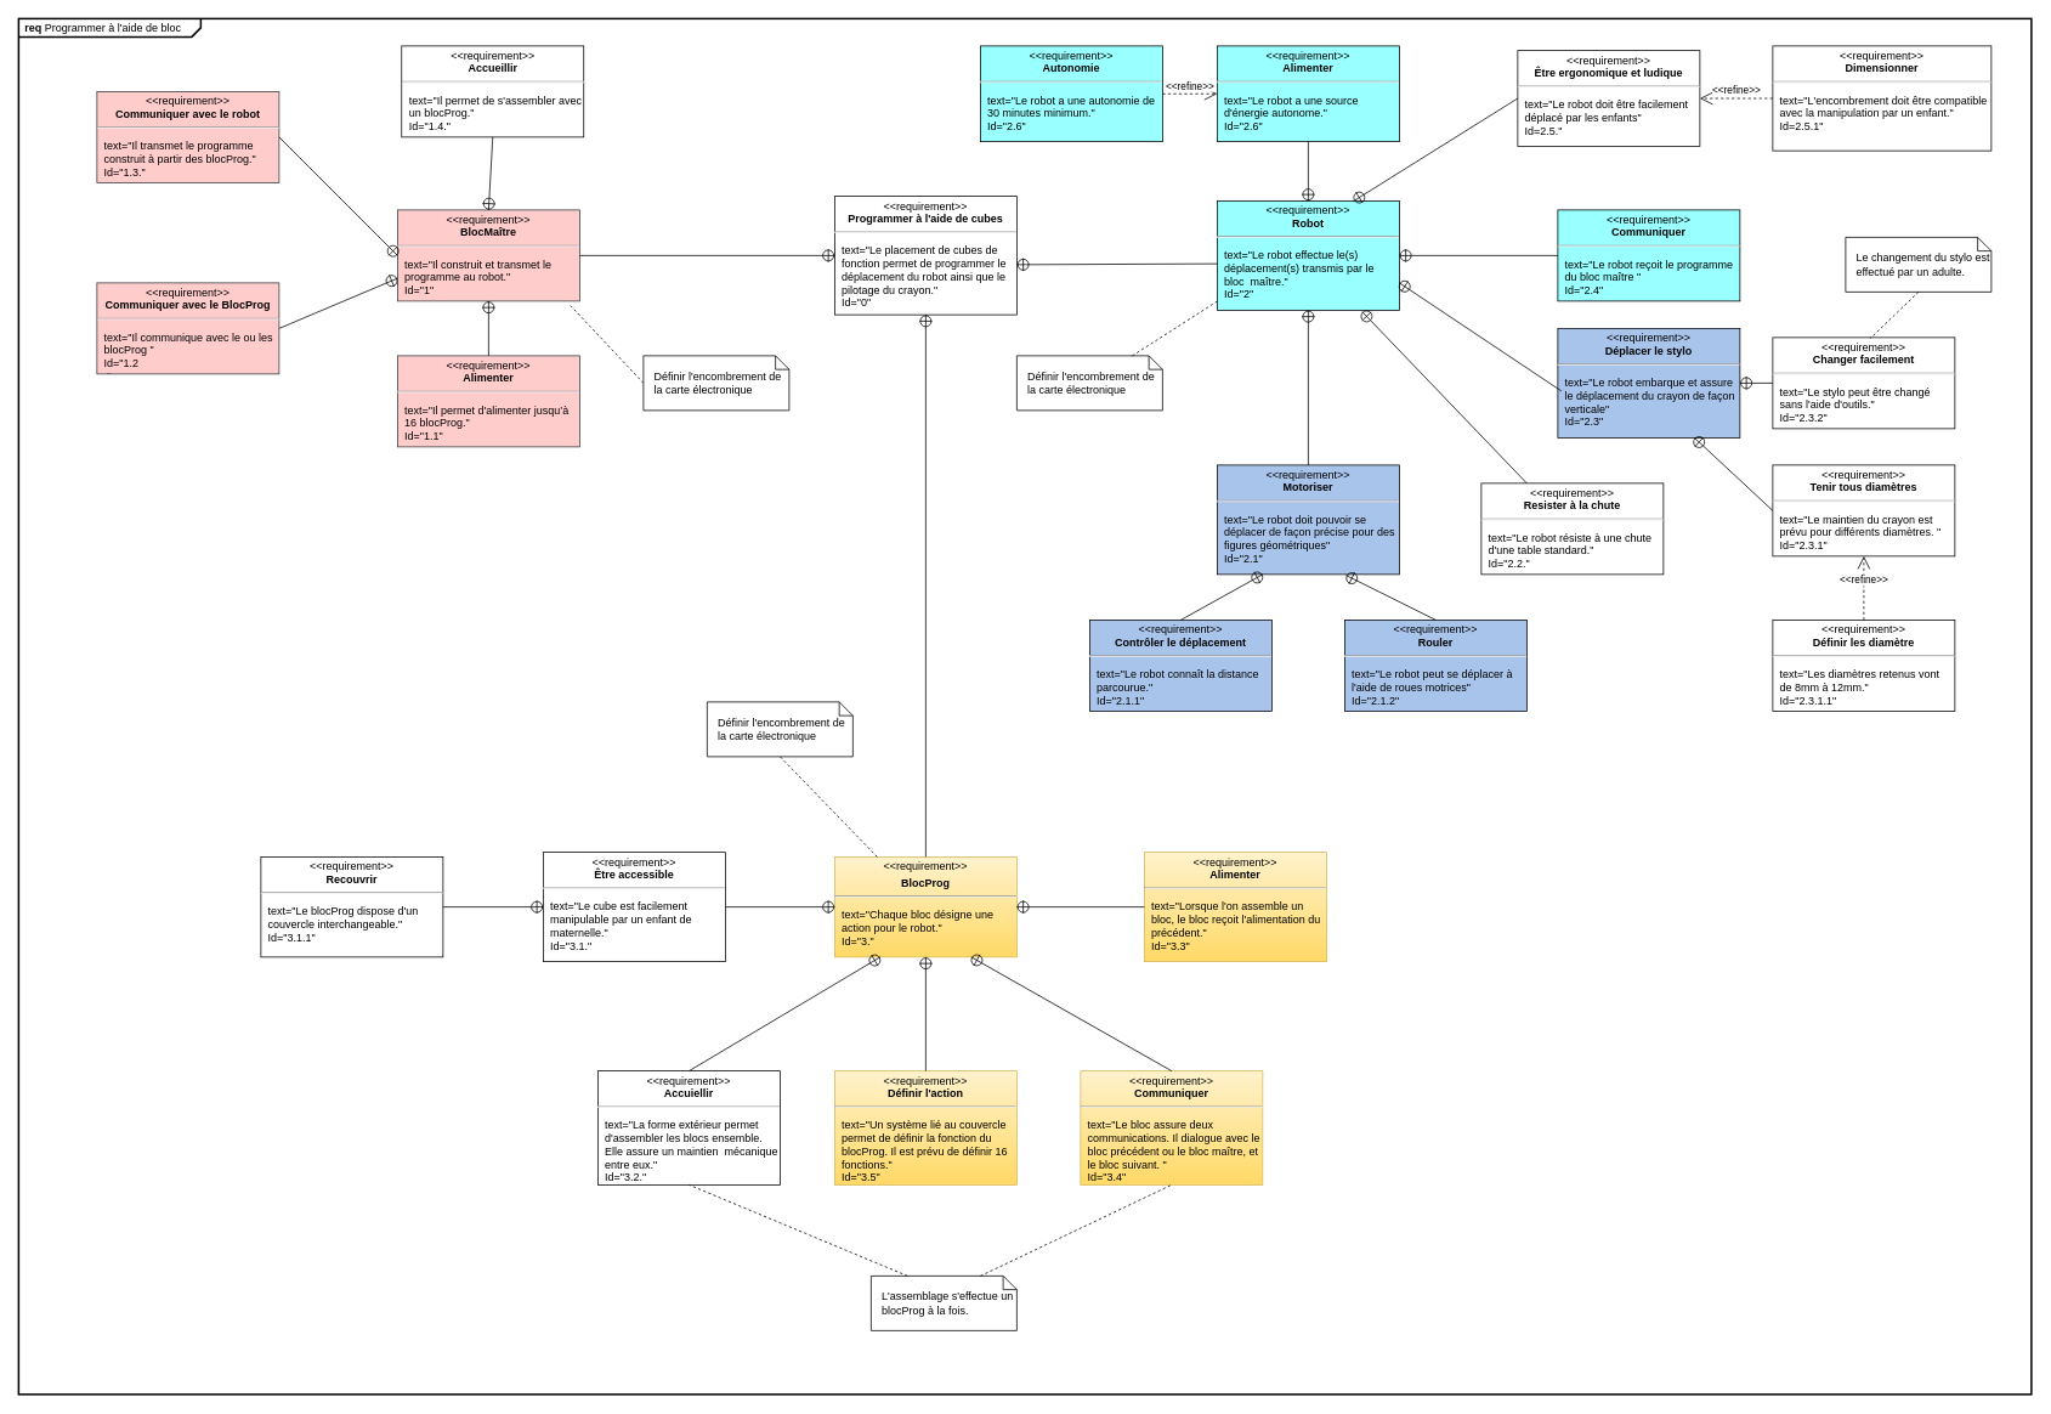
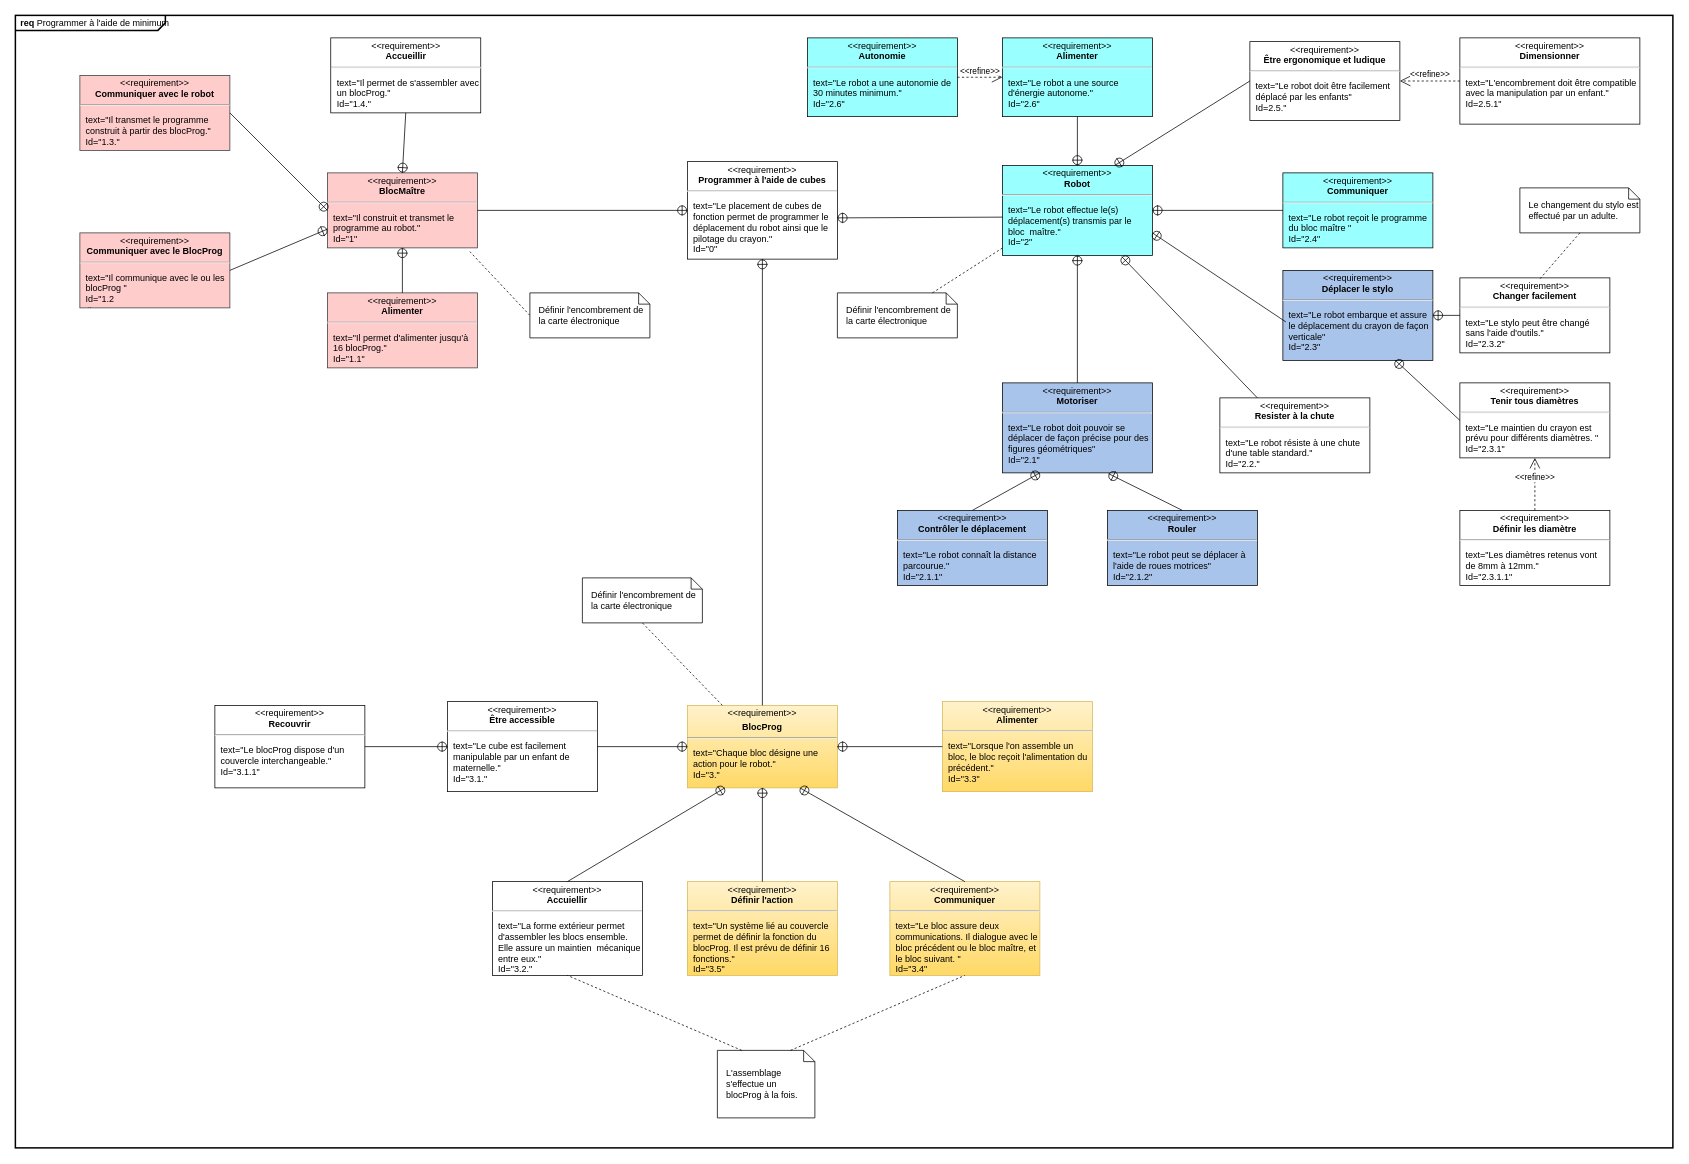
- <mxCell id="2" value="&lt;p style=&quot;margin: 0px ; margin-top: 4px ; margin-left: 7px ; text-align: left&quot;&gt;&lt;b&gt;req&lt;/b&gt; Programmer à l'aide de bloc&lt;/p&gt;&lt;p style=&quot;margin: 0px ; margin-top: 4px ; margin-left: 7px ; text-align: left&quot;&gt;&lt;br&gt;&lt;/p&gt;" style="html=1;shape=mxgraph.sysml.package;overflow=fill;labelX=200.93;strokeWidth=2;align=center;" parent="1" vertex="1"><mxGeometry x="20" y="20" width="2210" height="1510" as="geometry" /></mxCell>
+ <mxCell id="2" value="&lt;p style=&quot;margin: 0px ; margin-top: 4px ; margin-left: 7px ; text-align: left&quot;&gt;&lt;b&gt;req&lt;/b&gt; Programmer à l'aide de minimum&lt;/p&gt;&lt;p style=&quot;margin: 0px ; margin-top: 4px ; margin-left: 7px ; text-align: left&quot;&gt;&lt;br&gt;&lt;/p&gt;" style="html=1;shape=mxgraph.sysml.package;overflow=fill;labelX=200.93;strokeWidth=2;align=center;" parent="1" vertex="1"><mxGeometry x="20" y="20" width="2210" height="1510" as="geometry" /></mxCell>
- <mxCell id="28" value="Le changement du stylo est effectué par un adulte.&lt;br&gt;" style="shape=note;size=15;align=left;spacingLeft=10;html=1;whiteSpace=wrap;" parent="3" vertex="1"><mxGeometry x="2026" y="260" width="160" height="60" as="geometry" /></mxCell>
+ <mxCell id="28" value="Le changement du stylo est effectué par un adulte.&lt;br&gt;" style="shape=note;size=15;align=left;spacingLeft=10;html=1;whiteSpace=wrap;" parent="3" vertex="1"><mxGeometry x="2026" y="250" width="160" height="60" as="geometry" /></mxCell>
- <mxCell id="31" value="L'assemblage s'effectue un blocProg à la fois.&lt;br&gt;" style="shape=note;size=15;align=left;spacingLeft=10;html=1;whiteSpace=wrap;" parent="3" vertex="1"><mxGeometry x="956" y="1400" width="160" height="60" as="geometry" /></mxCell>
+ <mxCell id="31" value="L'assemblage s'effectue un blocProg à la fois.&lt;br&gt;" style="shape=note;size=15;align=left;spacingLeft=10;html=1;whiteSpace=wrap;" parent="3" vertex="1"><mxGeometry x="956" y="1400" width="130" height="90" as="geometry" /></mxCell>
